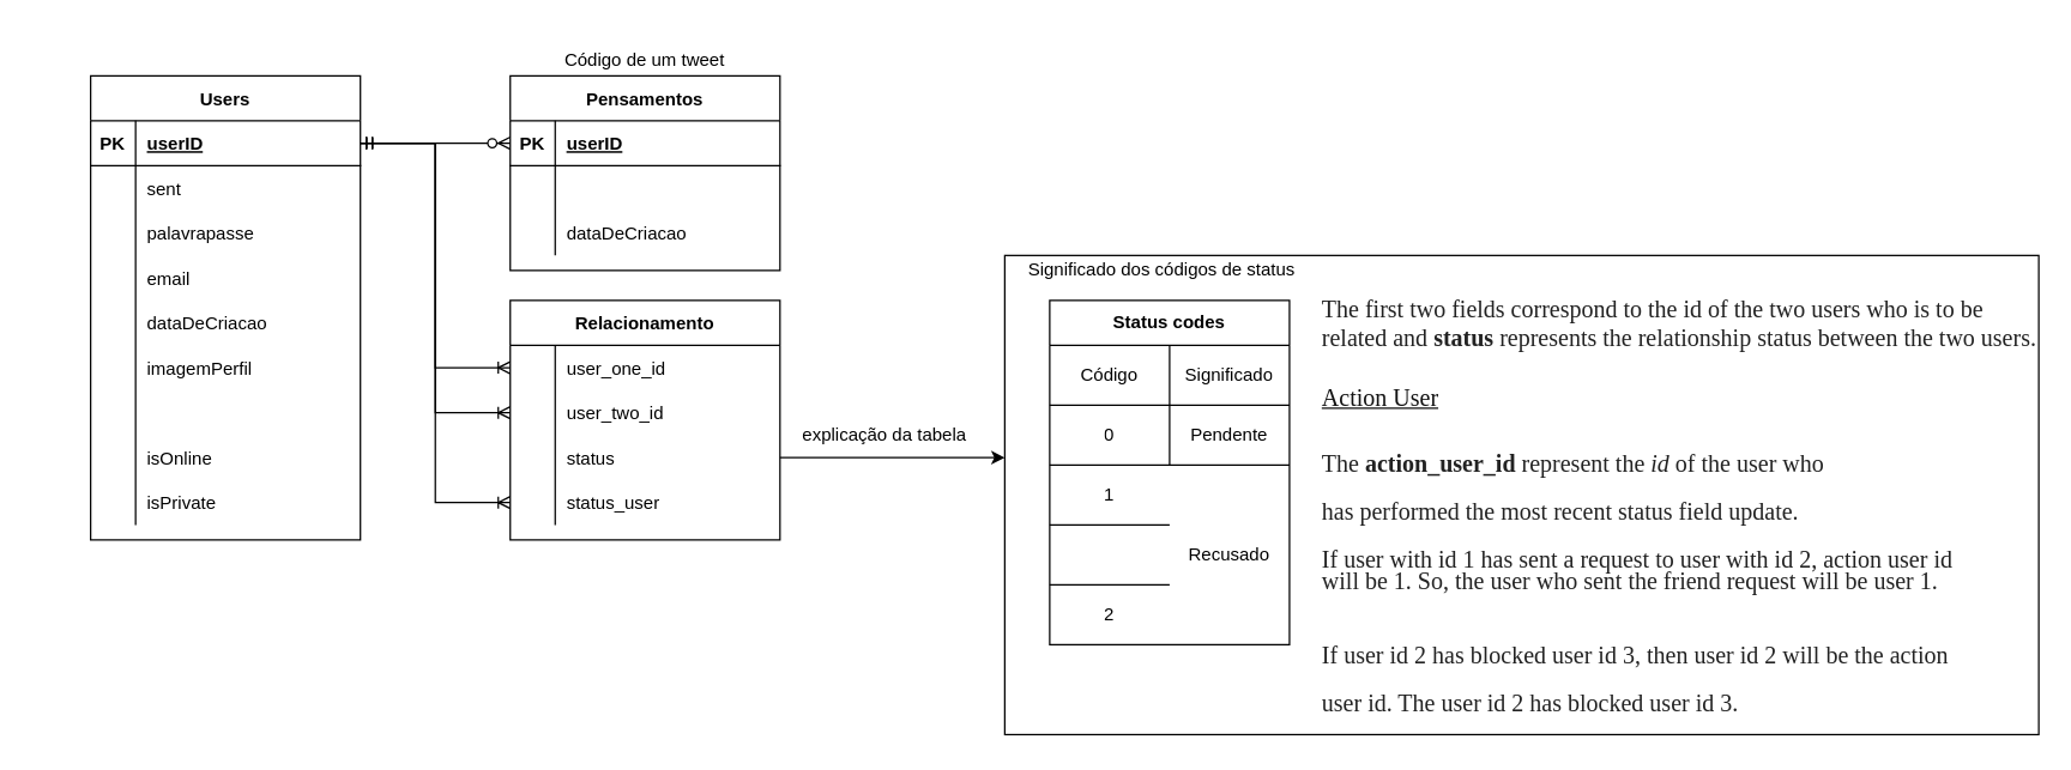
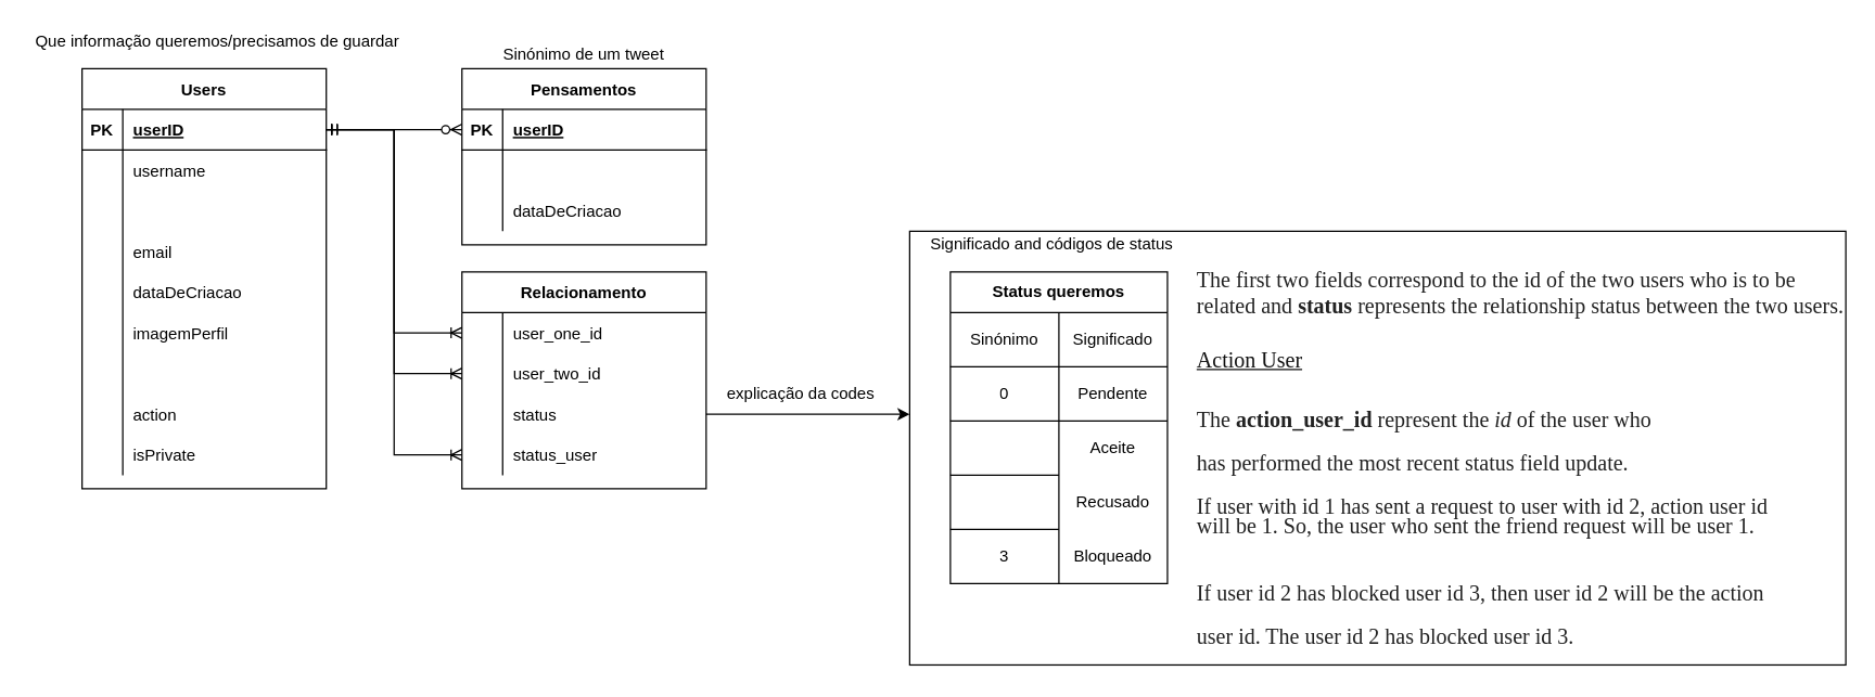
+ <mxCell id="3" value="Que informação queremos/precisamos de guardar" style="text;html=1;strokeColor=none;fillColor=none;align=center;verticalAlign=middle;whiteSpace=wrap;rounded=0;" parent="1" vertex="1"><mxGeometry x="20" y="20" width="280" height="20" as="geometry" /></mxCell>
- <mxCell id="4" value="Código de um tweet" style="text;html=1;strokeColor=none;fillColor=none;align=center;verticalAlign=middle;whiteSpace=wrap;rounded=0;" parent="1" vertex="1"><mxGeometry x="365" y="30" width="130" height="20" as="geometry" /></mxCell>
+ <mxCell id="4" value="Sinónimo de um tweet" style="text;html=1;strokeColor=none;fillColor=none;align=center;verticalAlign=middle;whiteSpace=wrap;rounded=0;" parent="1" vertex="1"><mxGeometry x="365" y="30" width="130" height="20" as="geometry" /></mxCell>
- <mxCell id="11" value="sent" style="shape=partialRectangle;connectable=0;fillColor=none;top=0;left=0;bottom=0;right=0;align=left;spacingLeft=6;overflow=hidden;" parent="9" vertex="1"><mxGeometry x="30" width="150" height="30" as="geometry" /></mxCell>
+ <mxCell id="11" value="username" style="shape=partialRectangle;connectable=0;fillColor=none;top=0;left=0;bottom=0;right=0;align=left;spacingLeft=6;overflow=hidden;" parent="9" vertex="1"><mxGeometry x="30" width="150" height="30" as="geometry" /></mxCell>
- <mxCell id="14" value="palavrapasse" style="shape=partialRectangle;connectable=0;fillColor=none;top=0;left=0;bottom=0;right=0;align=left;spacingLeft=6;overflow=hidden;" parent="12" vertex="1"><mxGeometry x="30" width="150" height="30" as="geometry" /></mxCell>
- <mxCell id="33" value="Significado dos códigos de status" style="text;html=1;strokeColor=none;fillColor=none;align=center;verticalAlign=middle;whiteSpace=wrap;rounded=0;" parent="1" vertex="1"><mxGeometry x="680" y="170" width="190" height="20" as="geometry" /></mxCell>
+ <mxCell id="33" value="Significado and códigos de status" style="text;html=1;strokeColor=none;fillColor=none;align=center;verticalAlign=middle;whiteSpace=wrap;rounded=0;" parent="1" vertex="1"><mxGeometry x="680" y="170" width="190" height="20" as="geometry" /></mxCell>
- <mxCell id="64" value="Status codes" style="shape=table;html=1;whiteSpace=wrap;startSize=30;container=1;collapsible=0;childLayout=tableLayout;fontStyle=1;align=center;fillColor=none;columnLines=1;" parent="1" vertex="1"><mxGeometry x="700" y="200" width="160" height="230" as="geometry" /></mxCell>
+ <mxCell id="64" value="Status queremos" style="shape=table;html=1;whiteSpace=wrap;startSize=30;container=1;collapsible=0;childLayout=tableLayout;fontStyle=1;align=center;fillColor=none;columnLines=1;" parent="1" vertex="1"><mxGeometry x="700" y="200" width="160" height="230" as="geometry" /></mxCell>
- <mxCell id="66" value="Código" style="shape=partialRectangle;html=1;whiteSpace=wrap;connectable=0;fillColor=none;top=0;left=0;bottom=0;right=0;overflow=hidden;" parent="65" vertex="1"><mxGeometry width="80" height="40" as="geometry" /></mxCell>
+ <mxCell id="66" value="Sinónimo" style="shape=partialRectangle;html=1;whiteSpace=wrap;connectable=0;fillColor=none;top=0;left=0;bottom=0;right=0;overflow=hidden;" parent="65" vertex="1"><mxGeometry width="80" height="40" as="geometry" /></mxCell>
- <mxCell id="38" value="explicação da tabela" style="text;html=1;strokeColor=none;fillColor=none;align=center;verticalAlign=middle;whiteSpace=wrap;rounded=0;" parent="1" vertex="1"><mxGeometry x="530" y="280" width="120" height="20" as="geometry" /></mxCell>
+ <mxCell id="38" value="explicação da codes" style="text;html=1;strokeColor=none;fillColor=none;align=center;verticalAlign=middle;whiteSpace=wrap;rounded=0;" parent="1" vertex="1"><mxGeometry x="530" y="280" width="120" height="20" as="geometry" /></mxCell>
- <mxCell id="28" value="isOnline" style="shape=partialRectangle;connectable=0;fillColor=none;top=0;left=0;bottom=0;right=0;align=left;spacingLeft=6;overflow=hidden;" parent="26" vertex="1"><mxGeometry x="30" width="150" height="30" as="geometry" /></mxCell>
+ <mxCell id="28" value="action" style="shape=partialRectangle;connectable=0;fillColor=none;top=0;left=0;bottom=0;right=0;align=left;spacingLeft=6;overflow=hidden;" parent="26" vertex="1"><mxGeometry x="30" width="150" height="30" as="geometry" /></mxCell>
- <mxCell id="72" value="1" style="shape=partialRectangle;html=1;whiteSpace=wrap;connectable=0;fillColor=none;top=0;left=0;bottom=0;right=0;overflow=hidden;" parent="71" vertex="1"><mxGeometry width="80" height="40" as="geometry" /></mxCell>
+ <mxCell id="73" value="Aceite" style="shape=partialRectangle;html=1;whiteSpace=wrap;connectable=0;fillColor=none;top=0;left=0;bottom=0;right=0;overflow=hidden;" parent="71" vertex="1"><mxGeometry x="80" width="80" height="40" as="geometry" /></mxCell>
- <mxCell id="77" value="2" style="shape=partialRectangle;html=1;whiteSpace=wrap;connectable=0;fillColor=none;top=0;left=0;bottom=0;right=0;overflow=hidden;" parent="76" vertex="1"><mxGeometry width="80" height="40" as="geometry" /></mxCell>
+ <mxCell id="77" value="3" style="shape=partialRectangle;html=1;whiteSpace=wrap;connectable=0;fillColor=none;top=0;left=0;bottom=0;right=0;overflow=hidden;" parent="76" vertex="1"><mxGeometry width="80" height="40" as="geometry" /></mxCell>
+ <mxCell id="78" value="Bloqueado" style="shape=partialRectangle;html=1;whiteSpace=wrap;connectable=0;fillColor=none;top=0;left=0;bottom=0;right=0;overflow=hidden;" parent="76" vertex="1"><mxGeometry x="80" width="80" height="40" as="geometry" /></mxCell>
